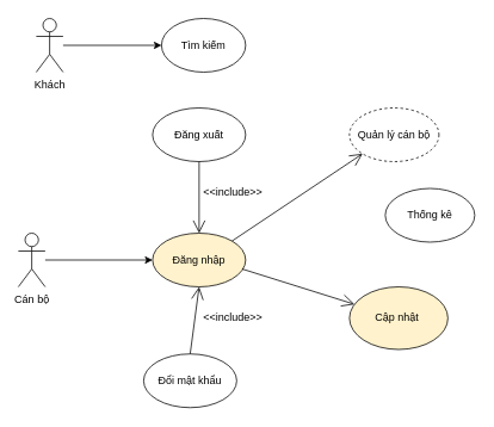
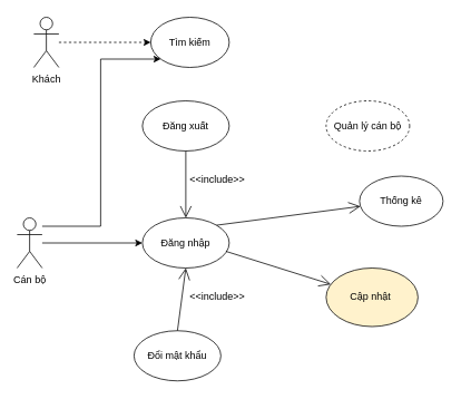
- <mxCell id="11" value="" style="endArrow=classic;html=1;rounded=0;entryX=0;entryY=0.5;entryDx=0;entryDy=0;" parent="1" source="2" target="10" edge="1"><mxGeometry width="50" height="50" relative="1" as="geometry"><mxPoint x="250" y="320" as="sourcePoint" /><mxPoint x="300" y="270" as="targetPoint" /></mxGeometry></mxCell>
+ <mxCell id="11" value="" style="endArrow=classic;html=1;rounded=0;entryX=0;entryY=0.5;entryDx=0;entryDy=0;dashed=1;" parent="1" source="2" target="10" edge="1"><mxGeometry width="50" height="50" relative="1" as="geometry"><mxPoint x="250" y="320" as="sourcePoint" /><mxPoint x="300" y="270" as="targetPoint" /></mxGeometry></mxCell>
+ <mxCell id="13" value="" style="endArrow=classic;html=1;rounded=0;edgeStyle=orthogonalEdgeStyle;" parent="1" source="3" target="10" edge="1"><mxGeometry width="50" height="50" relative="1" as="geometry"><mxPoint x="250" y="320" as="sourcePoint" /><mxPoint x="300" y="270" as="targetPoint" /><Array as="points"><mxPoint x="120" y="270" /><mxPoint x="120" y="70" /></Array></mxGeometry></mxCell>
- <mxCell id="15" value="" style="endArrow=open;endFill=1;endSize=12;html=1;rounded=0;entryX=0;entryY=1;entryDx=0;entryDy=0;exitX=1;exitY=0;exitDx=0;exitDy=0;" parent="1" source="6" target="5" edge="1"><mxGeometry width="160" relative="1" as="geometry"><mxPoint x="190" y="190" as="sourcePoint" /><mxPoint x="350" y="190" as="targetPoint" /></mxGeometry></mxCell>
+ <mxCell id="15" value="" style="endArrow=open;endFill=1;endSize=12;html=1;rounded=0;exitX=1;exitY=0;exitDx=0;exitDy=0;" parent="1" source="6" target="4" edge="1"><mxGeometry width="160" relative="1" as="geometry"><mxPoint x="190" y="190" as="sourcePoint" /><mxPoint x="350" y="190" as="targetPoint" /></mxGeometry></mxCell>
- <mxCell id="6" value="Đăng nhập" style="ellipse;whiteSpace=wrap;html=1;fillColor=#fff2cc;" parent="1" vertex="1"><mxGeometry x="170" y="260" width="104" height="60" as="geometry" /></mxCell>
+ <mxCell id="6" value="Đăng nhập" style="ellipse;whiteSpace=wrap;html=1;" parent="1" vertex="1"><mxGeometry x="170" y="260" width="104" height="60" as="geometry" /></mxCell>
